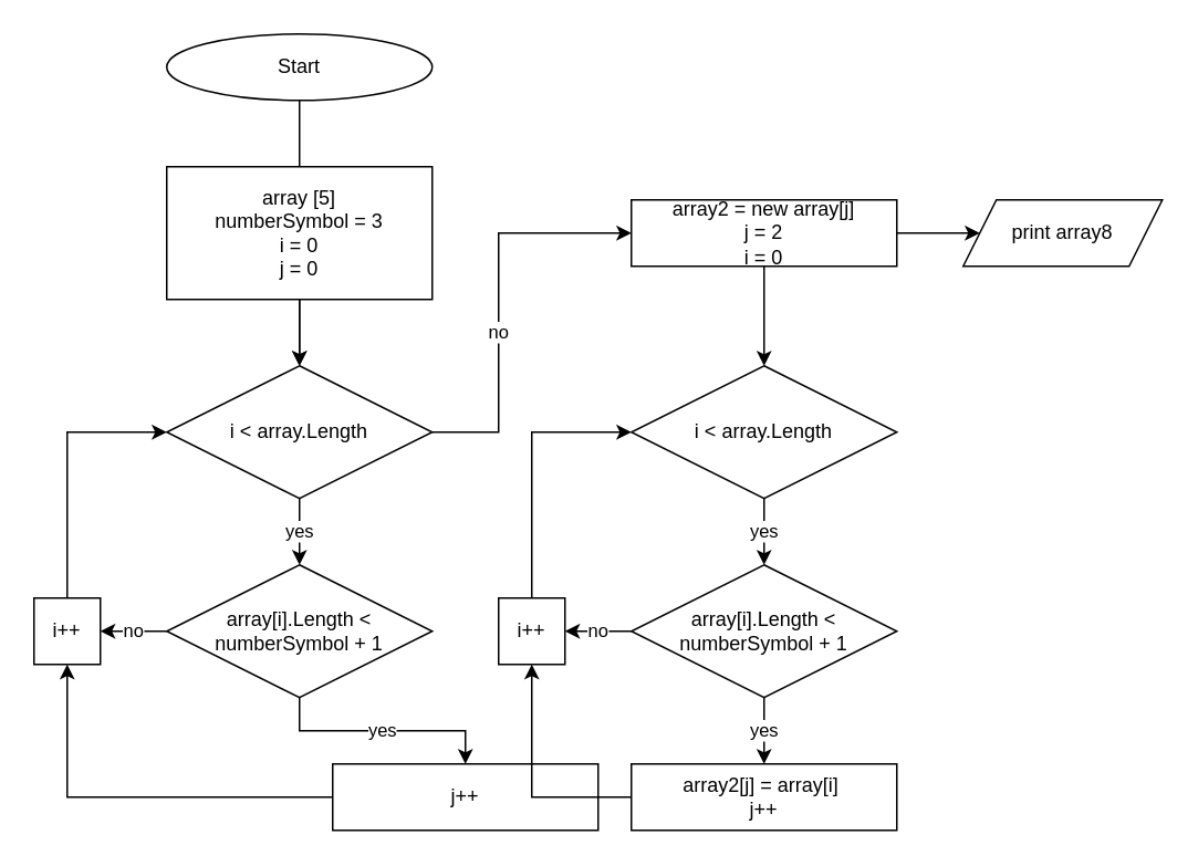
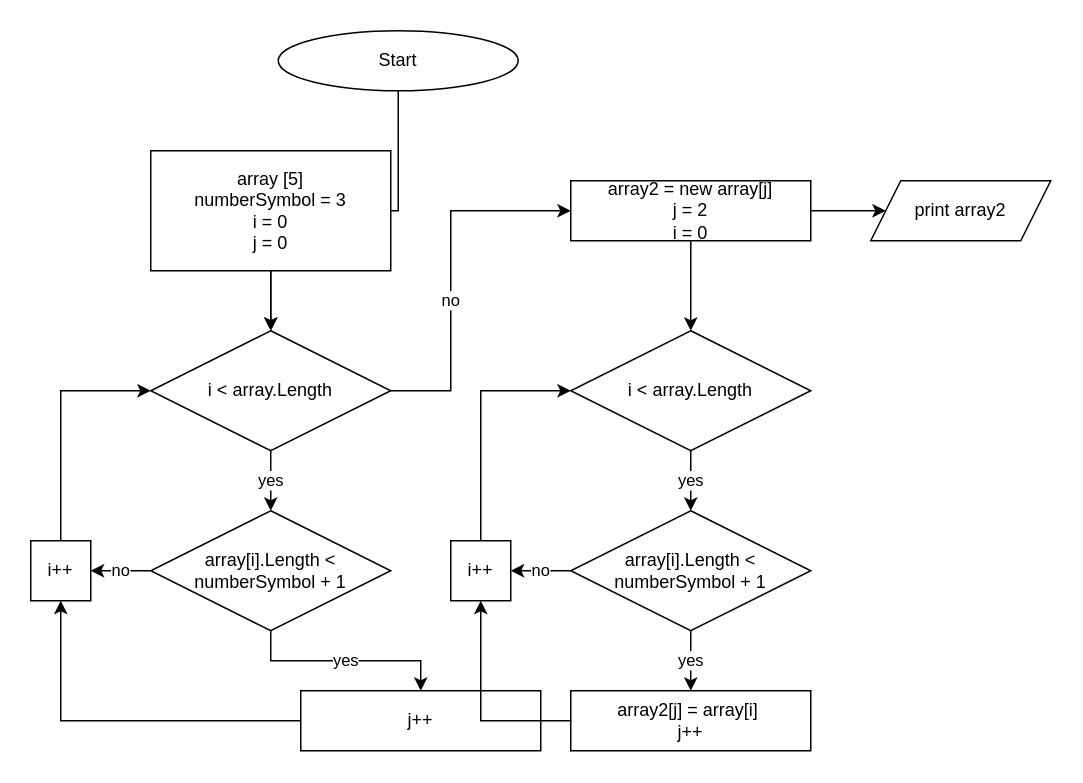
- <mxCell id="3" value="Start" style="ellipse;whiteSpace=wrap;html=1;" vertex="1" parent="1"><mxGeometry x="100" y="20" width="160" height="40" as="geometry" /></mxCell>
+ <mxCell id="3" value="Start" style="ellipse;whiteSpace=wrap;html=1;" vertex="1" parent="1"><mxGeometry x="185" y="20" width="160" height="40" as="geometry" /></mxCell>
- <mxCell id="28" value="print array8" style="shape=parallelogram;perimeter=parallelogramPerimeter;whiteSpace=wrap;html=1;fixedSize=1;" vertex="1" parent="1"><mxGeometry x="580" y="120" width="120" height="40" as="geometry" /></mxCell>
+ <mxCell id="28" value="print array2" style="shape=parallelogram;perimeter=parallelogramPerimeter;whiteSpace=wrap;html=1;fixedSize=1;" vertex="1" parent="1"><mxGeometry x="580" y="120" width="120" height="40" as="geometry" /></mxCell>
